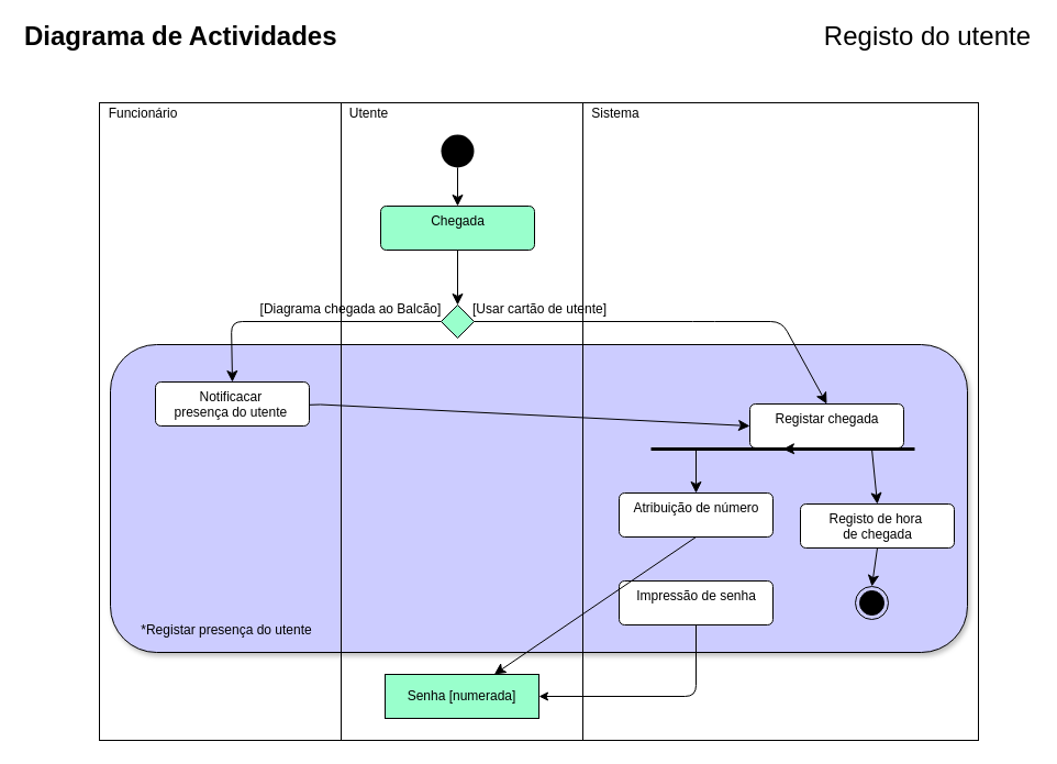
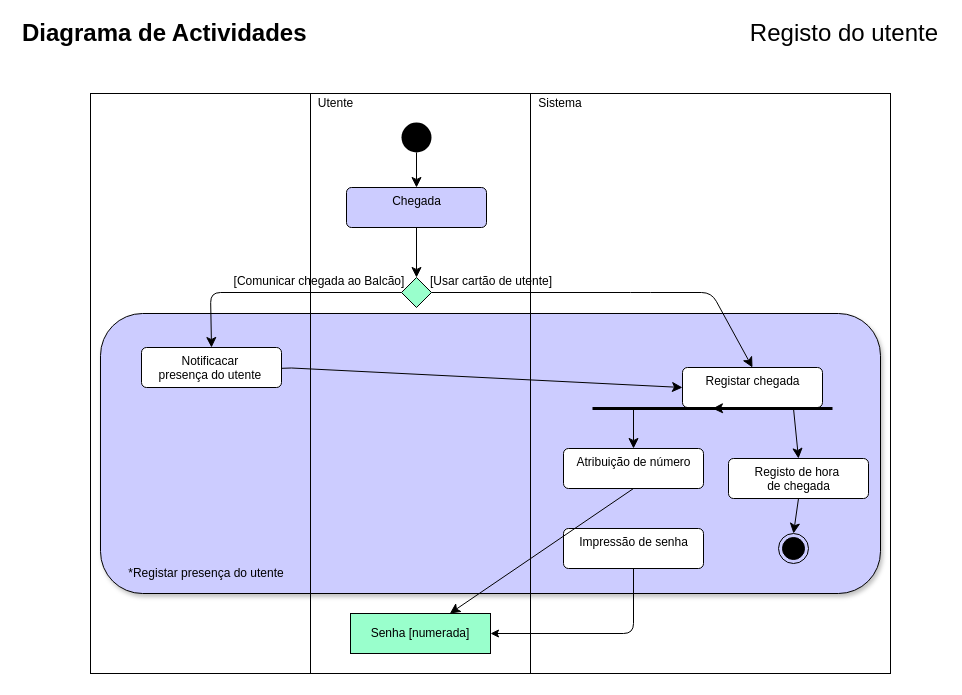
- <mxCell id="25" value="Funcionário" style="text;html=1;strokeColor=none;fillColor=none;align=center;verticalAlign=middle;whiteSpace=wrap;rounded=0;" parent="1" vertex="1"><mxGeometry x="90" y="90" width="80" height="20" as="geometry" /></mxCell>
- <mxCell id="10" value="Chegada" style="html=1;align=center;verticalAlign=top;rounded=1;absoluteArcSize=1;arcSize=10;dashed=0;fillColor=#99FFCC;" parent="1" vertex="1"><mxGeometry x="346" y="184" width="140" height="40" as="geometry" /></mxCell>
+ <mxCell id="10" value="Chegada" style="html=1;align=center;verticalAlign=top;rounded=1;absoluteArcSize=1;arcSize=10;dashed=0;fillColor=#ccccff;" parent="1" vertex="1"><mxGeometry x="346" y="184" width="140" height="40" as="geometry" /></mxCell>
- <mxCell id="28" value="[Diagrama chegada ao Balcão]" style="text;html=1;strokeColor=none;fillColor=none;align=center;verticalAlign=middle;whiteSpace=wrap;rounded=0;" parent="1" vertex="1"><mxGeometry x="229" y="268" width="180" height="20" as="geometry" /></mxCell>
+ <mxCell id="28" value="[Comunicar chegada ao Balcão]" style="text;html=1;strokeColor=none;fillColor=none;align=center;verticalAlign=middle;whiteSpace=wrap;rounded=0;" parent="1" vertex="1"><mxGeometry x="229" y="268" width="180" height="20" as="geometry" /></mxCell>
